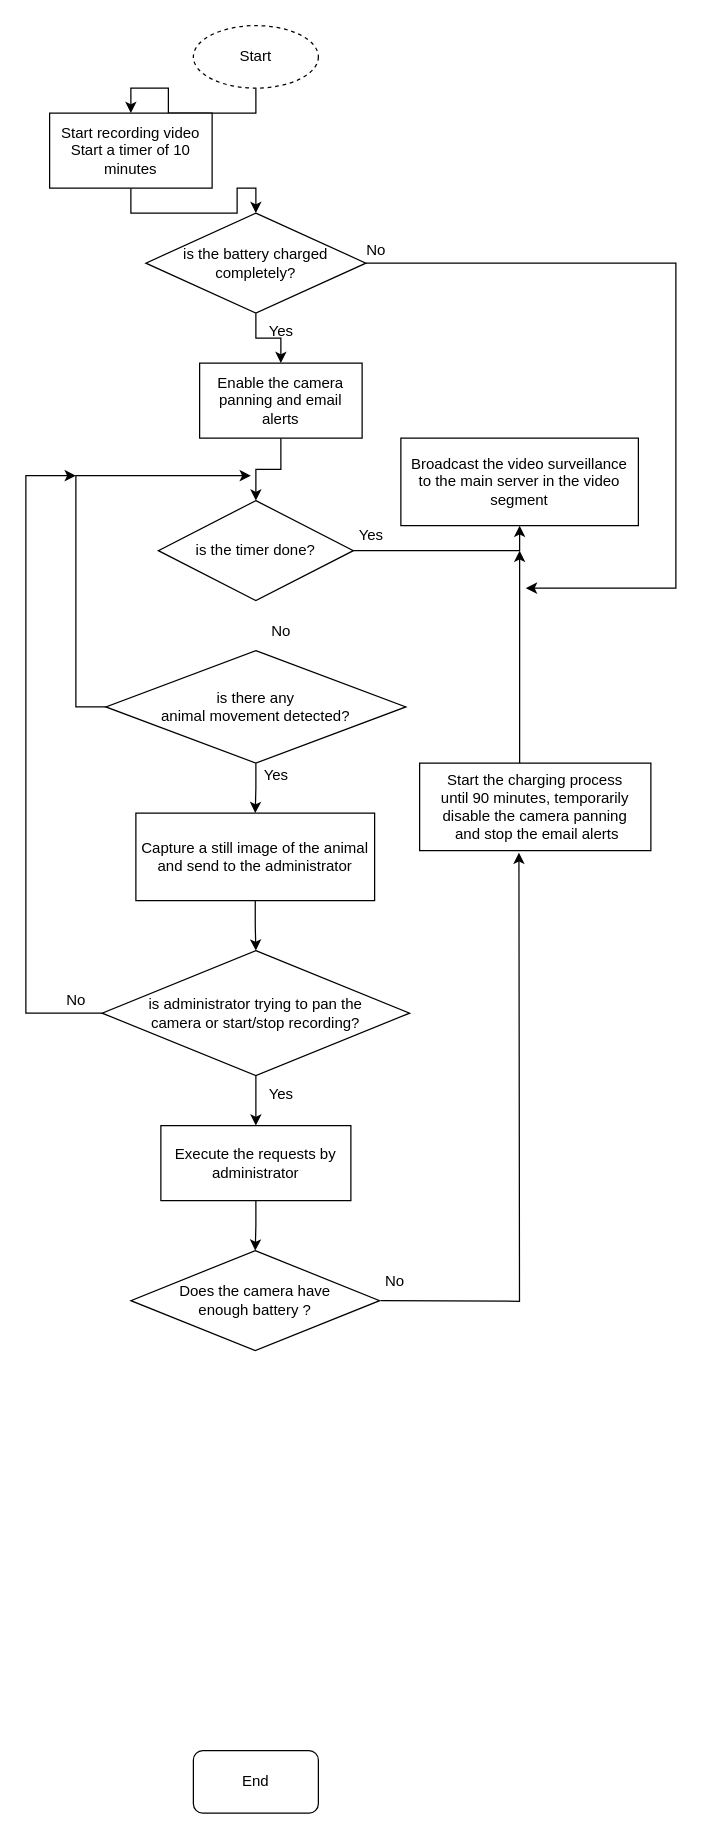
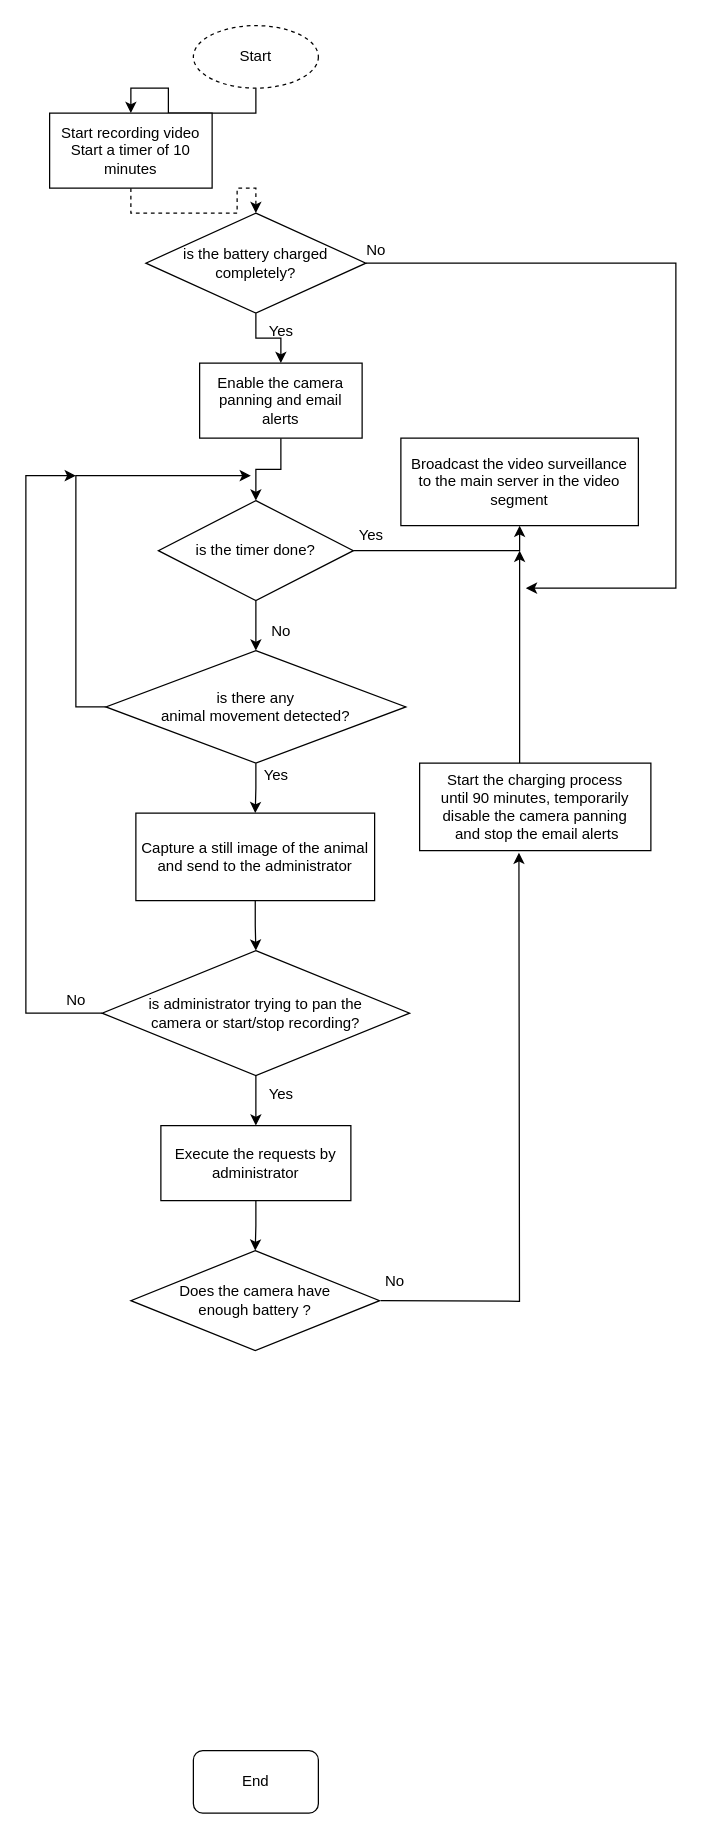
- <mxCell id="5" style="edgeStyle=orthogonalEdgeStyle;rounded=0;orthogonalLoop=1;jettySize=auto;html=1;entryX=0.5;entryY=0;entryDx=0;entryDy=0;" edge="1" parent="1" source="6" target="33"><mxGeometry relative="1" as="geometry" /></mxCell>
+ <mxCell id="5" style="edgeStyle=orthogonalEdgeStyle;rounded=0;orthogonalLoop=1;jettySize=auto;html=1;entryX=0.5;entryY=0;entryDx=0;entryDy=0;dashed=1;" edge="1" parent="1" source="6" target="33"><mxGeometry relative="1" as="geometry" /></mxCell>
+ <mxCell id="7" style="edgeStyle=orthogonalEdgeStyle;rounded=0;orthogonalLoop=1;jettySize=auto;html=1;entryX=0.5;entryY=0;entryDx=0;entryDy=0;" edge="1" parent="1" source="9" target="14"><mxGeometry relative="1" as="geometry" /></mxCell>
